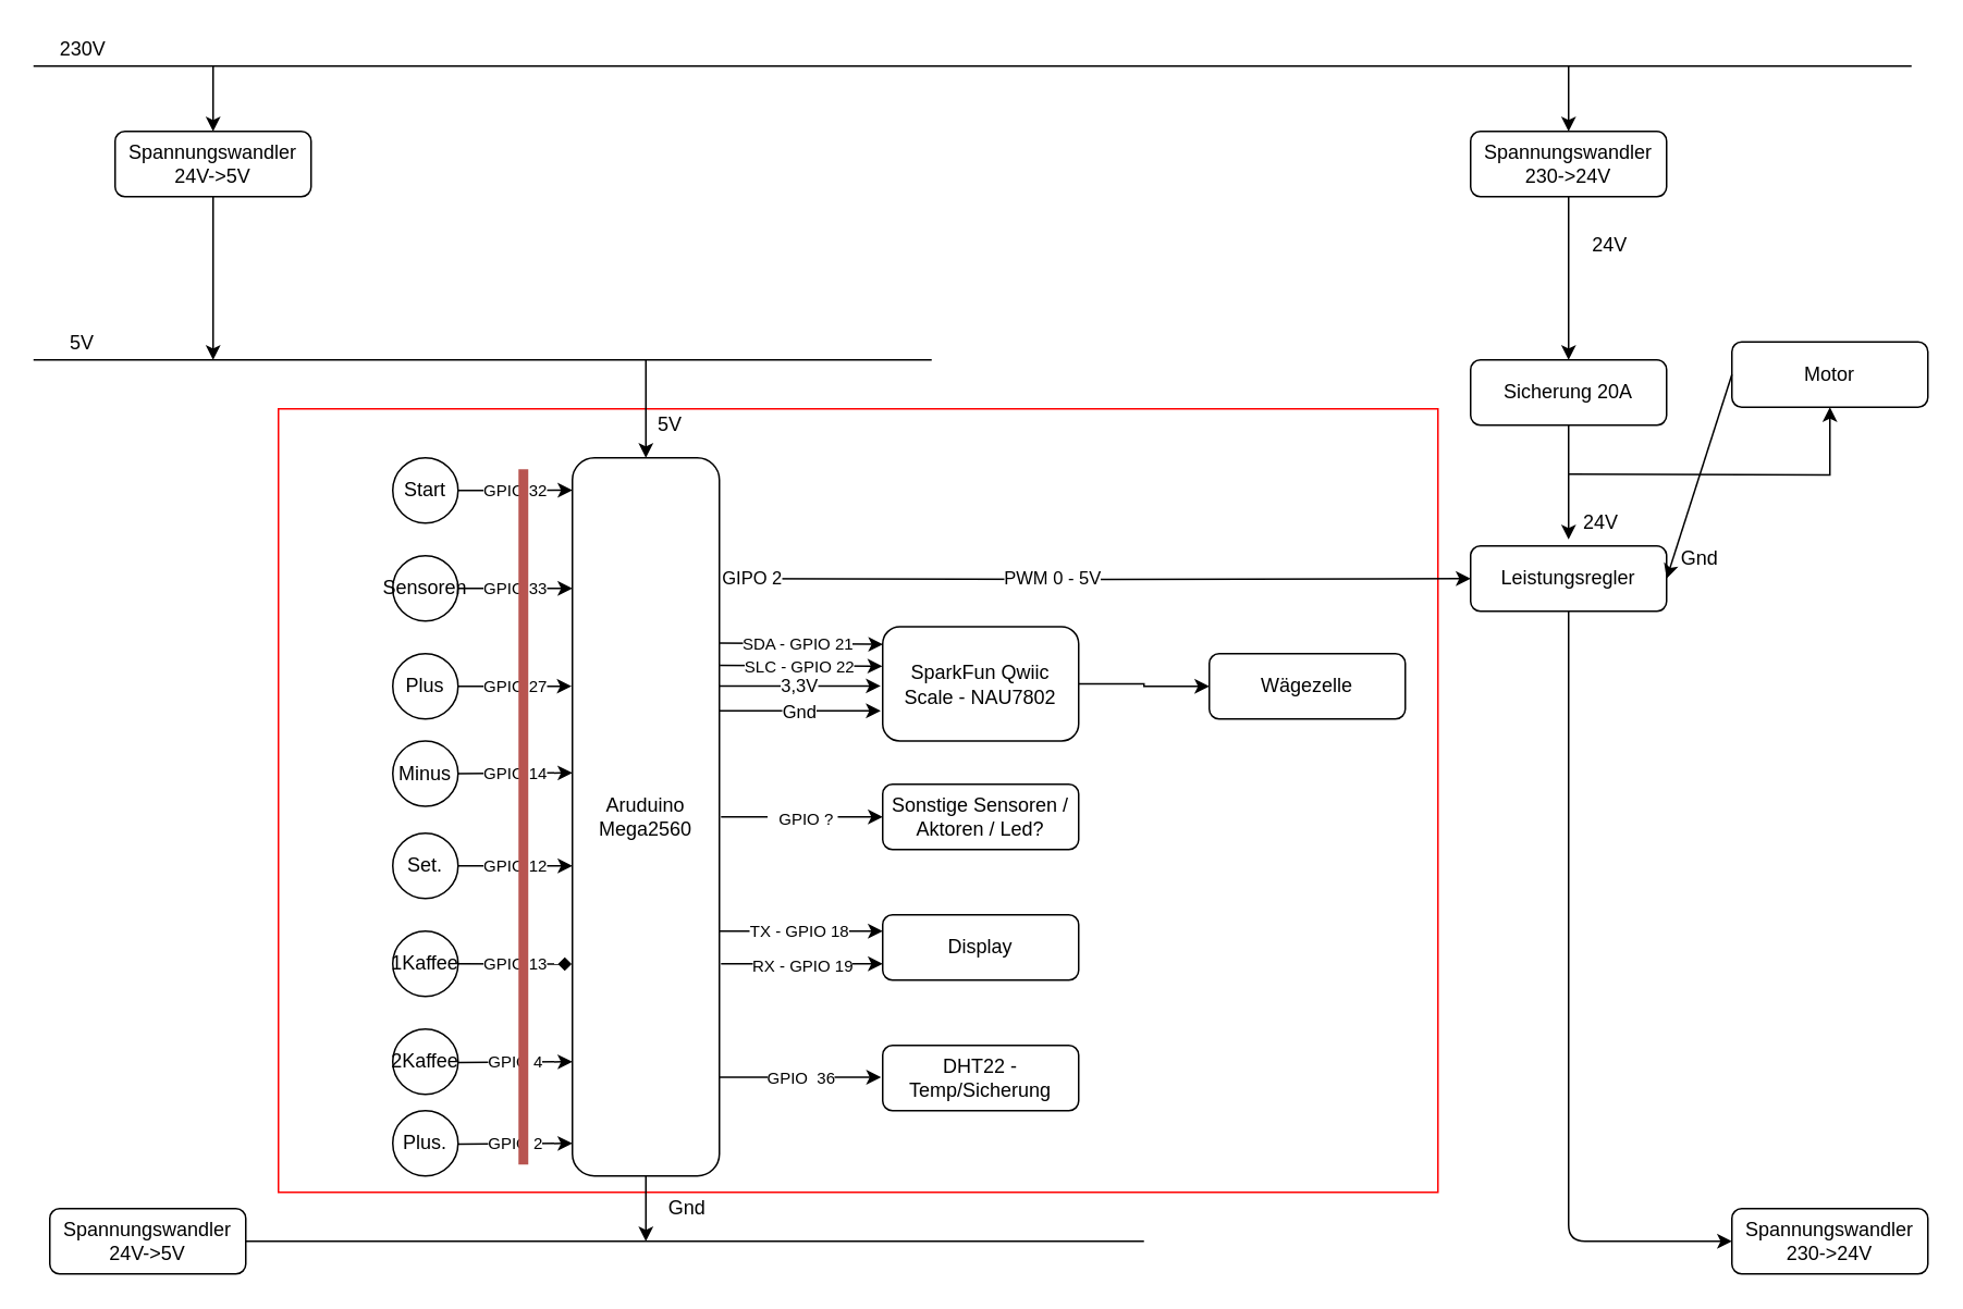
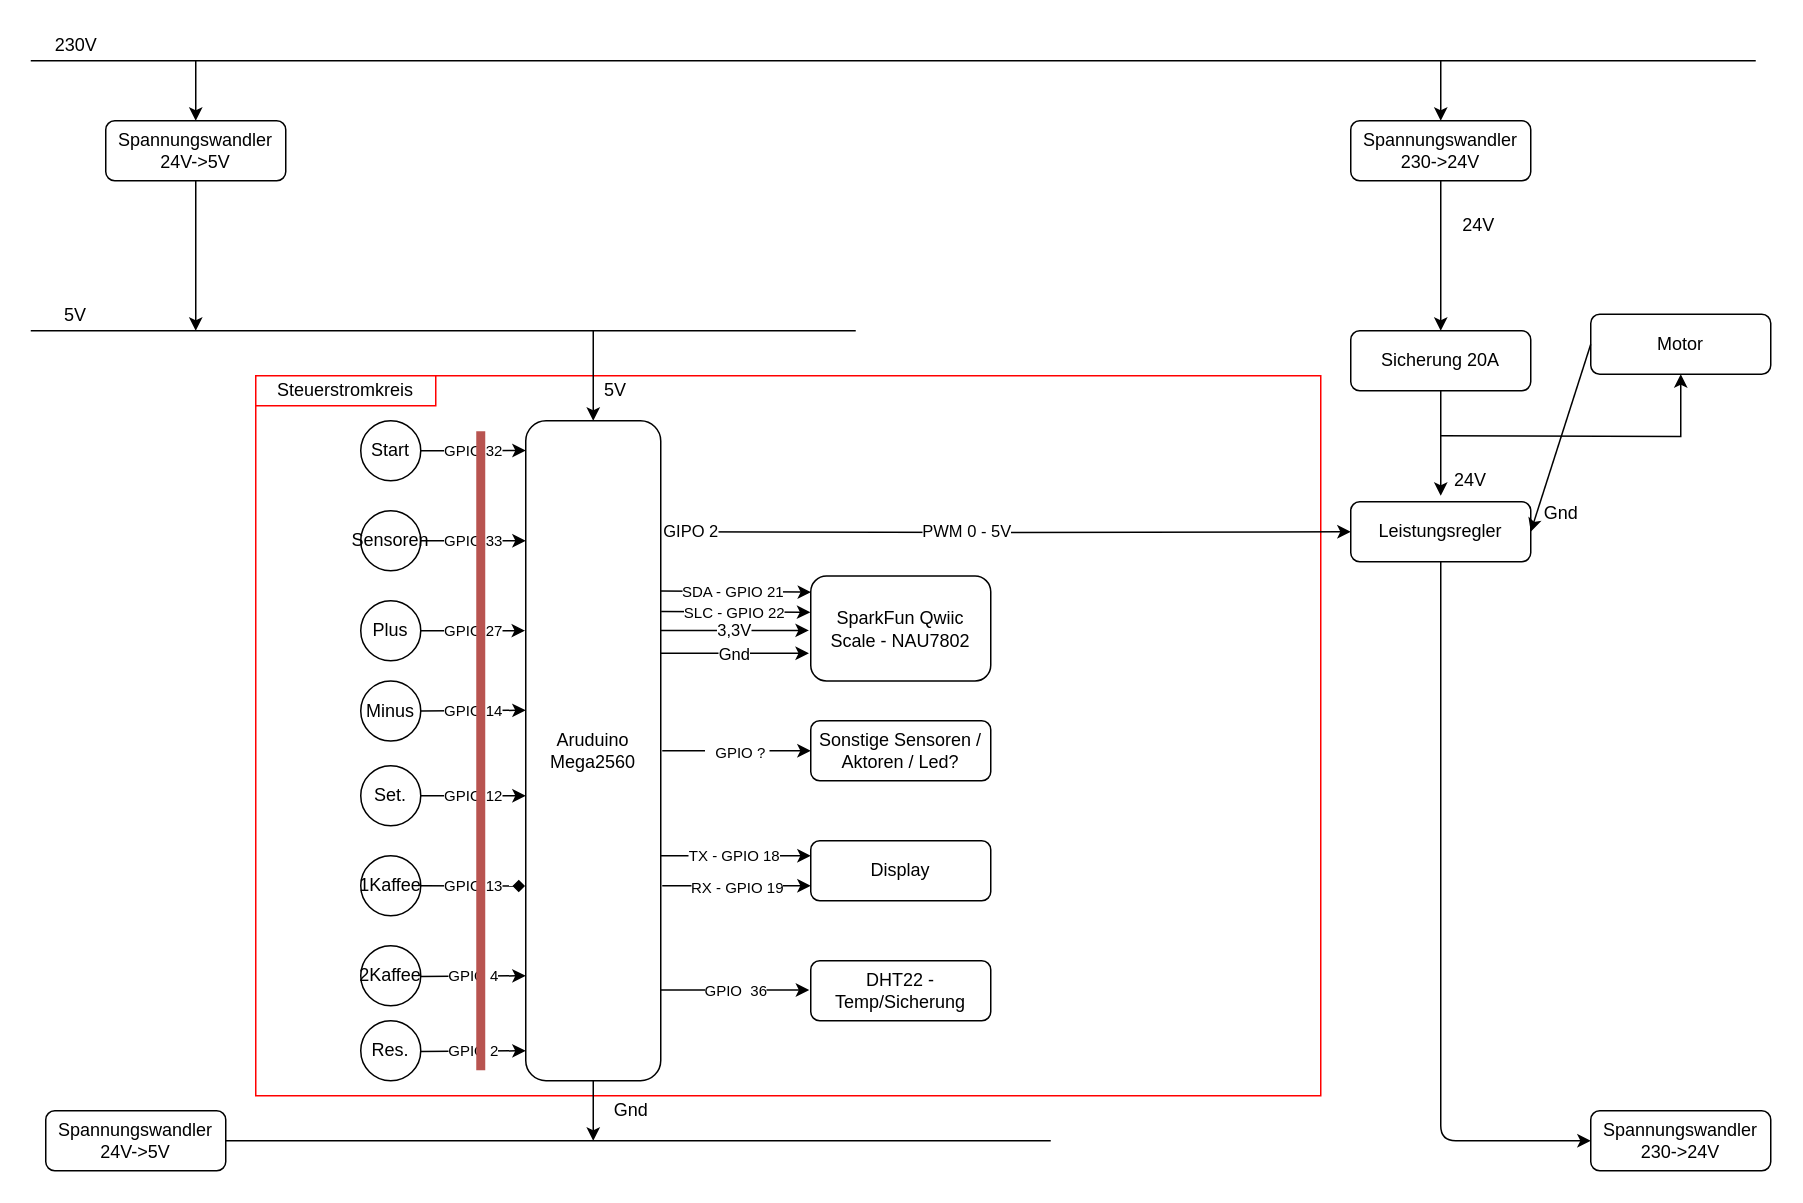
+ <mxCell id="43" value="&lt;div&gt;Steuerstromkreis&lt;/div&gt;" style="text;html=1;align=center;verticalAlign=middle;whiteSpace=wrap;rounded=0;fillColor=#FFFFFF;strokeColor=#FF0000;" parent="1" vertex="1"><mxGeometry x="170" y="250" width="120" height="20" as="geometry" /></mxCell>
- <mxCell id="19" value="" style="edgeStyle=orthogonalEdgeStyle;rounded=0;orthogonalLoop=1;jettySize=auto;html=1;" parent="1" source="20" target="22" edge="1"><mxGeometry relative="1" as="geometry" /></mxCell>
- <mxCell id="22" value="Wägezelle" style="rounded=1;whiteSpace=wrap;html=1;" parent="1" vertex="1"><mxGeometry x="740" y="400" width="120" height="40" as="geometry" /></mxCell>
- <mxCell id="36" value="Plus." style="ellipse;whiteSpace=wrap;html=1;aspect=fixed;direction=south;" parent="1" vertex="1"><mxGeometry x="240" y="680" width="40" height="40" as="geometry" /></mxCell>
+ <mxCell id="36" value="Res." style="ellipse;whiteSpace=wrap;html=1;aspect=fixed;direction=south;" parent="1" vertex="1"><mxGeometry x="240" y="680" width="40" height="40" as="geometry" /></mxCell>
